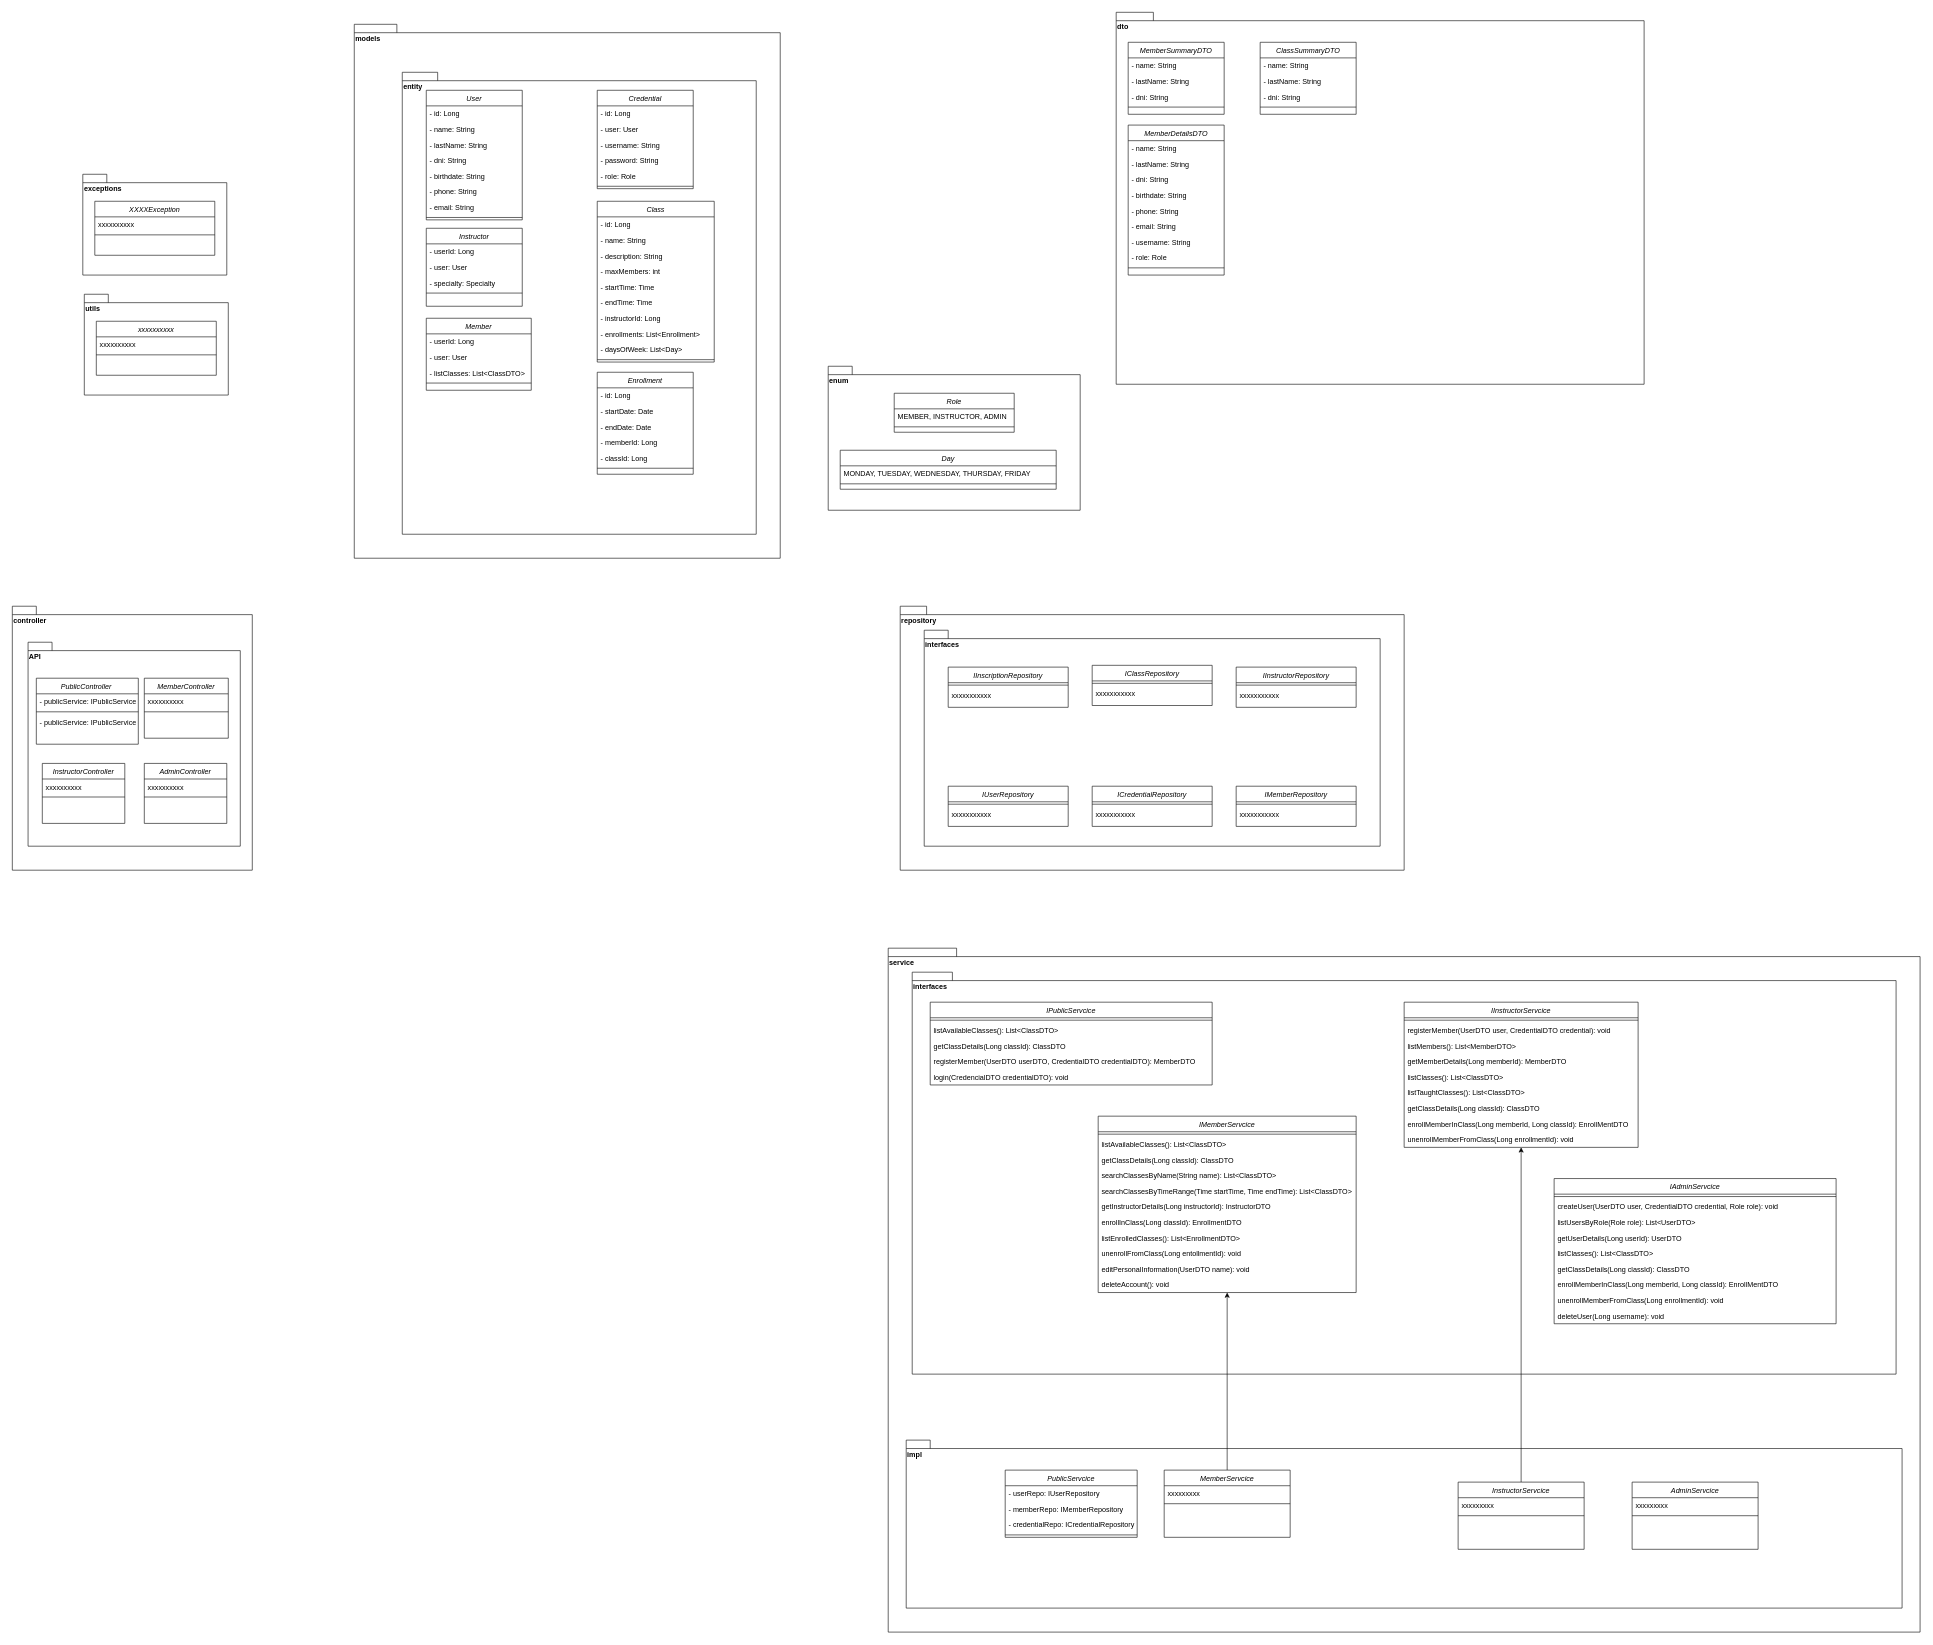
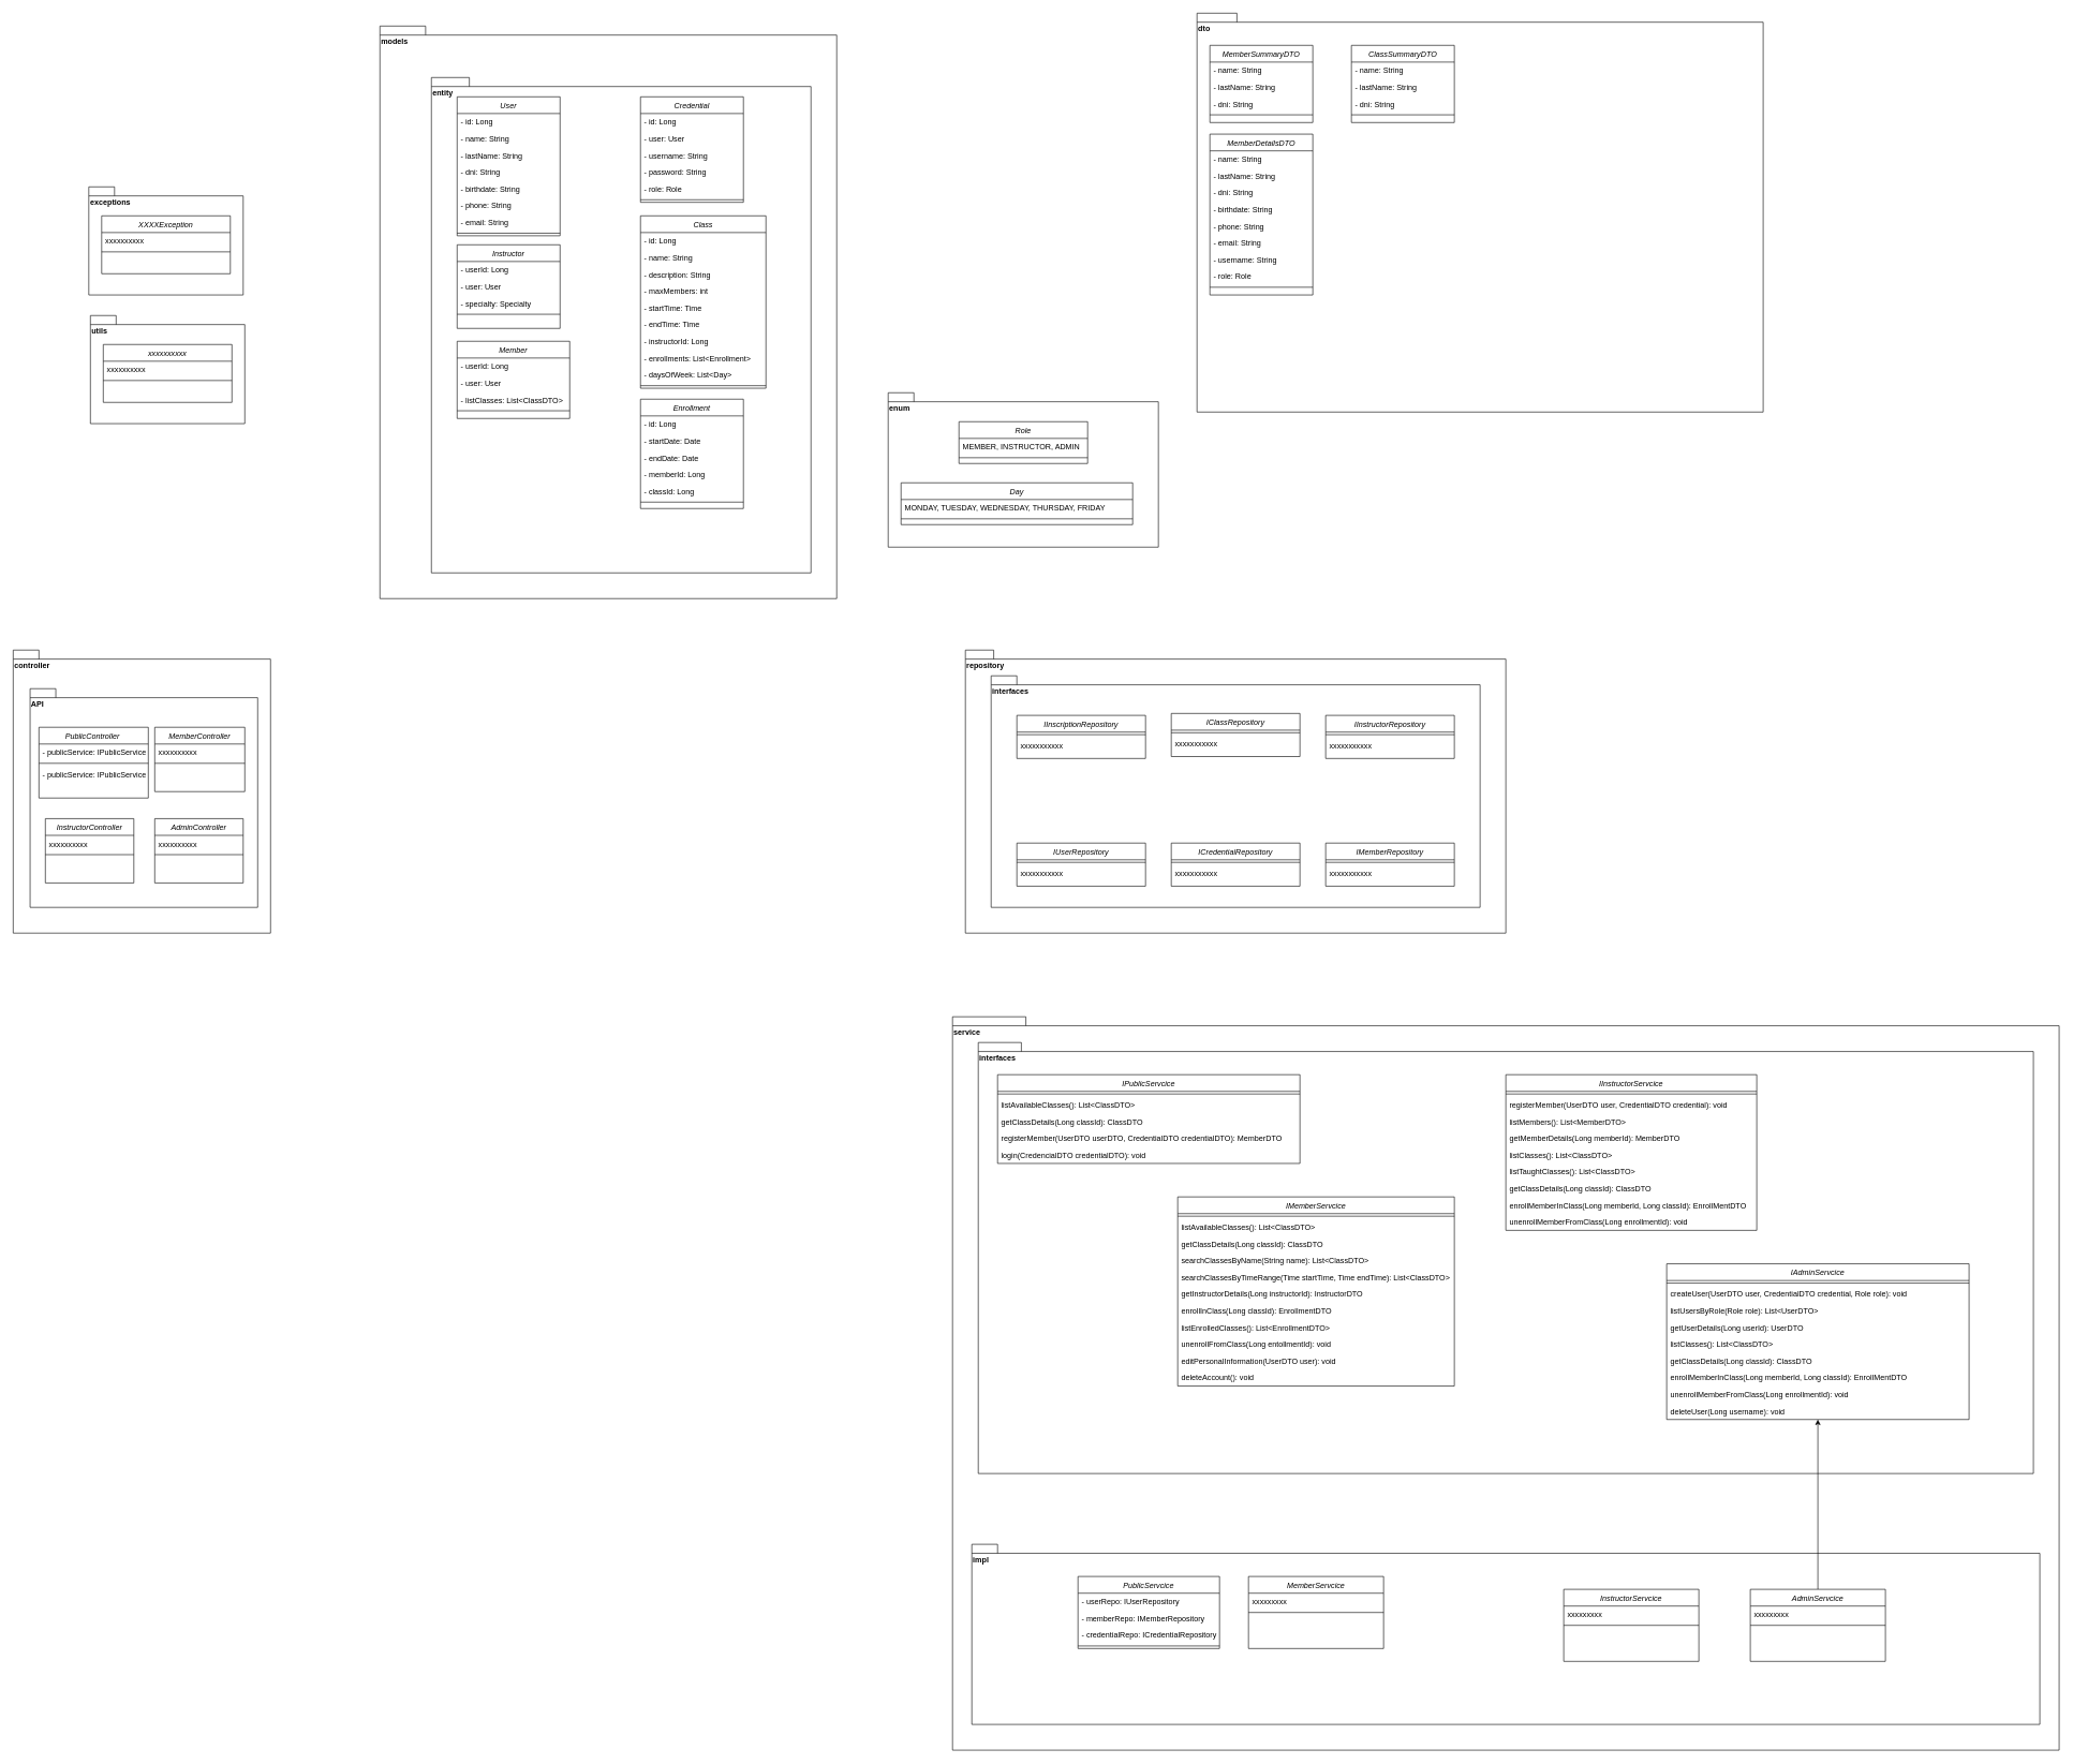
- <mxCell id="136" style="edgeStyle=orthogonalEdgeStyle;rounded=0;orthogonalLoop=1;jettySize=auto;html=1;exitX=0.5;exitY=0;exitDx=0;exitDy=0;" edge="1" parent="1" source="137" target="106"><mxGeometry relative="1" as="geometry" /></mxCell>
- <mxCell id="55" value="editPersonalInformation(UserDTO name): void" style="text;align=left;verticalAlign=top;spacingLeft=4;spacingRight=4;overflow=hidden;rotatable=0;points=[[0,0.5],[1,0.5]];portConstraint=eastwest;rounded=0;" vertex="1" parent="45"><mxGeometry y="242" width="430" height="26" as="geometry" /></mxCell>
+ <mxCell id="55" value="editPersonalInformation(UserDTO user): void" style="text;align=left;verticalAlign=top;spacingLeft=4;spacingRight=4;overflow=hidden;rotatable=0;points=[[0,0.5],[1,0.5]];portConstraint=eastwest;rounded=0;" vertex="1" parent="45"><mxGeometry y="242" width="430" height="26" as="geometry" /></mxCell>
- <mxCell id="127" style="edgeStyle=orthogonalEdgeStyle;rounded=0;orthogonalLoop=1;jettySize=auto;html=1;exitX=0.5;exitY=0;exitDx=0;exitDy=0;" edge="1" parent="1" source="128" target="45"><mxGeometry relative="1" as="geometry" /></mxCell>
+ <mxCell id="140" style="edgeStyle=orthogonalEdgeStyle;rounded=0;orthogonalLoop=1;jettySize=auto;html=1;exitX=0.5;exitY=0;exitDx=0;exitDy=0;" edge="1" parent="1" source="141" target="116"><mxGeometry relative="1" as="geometry" /></mxCell>
